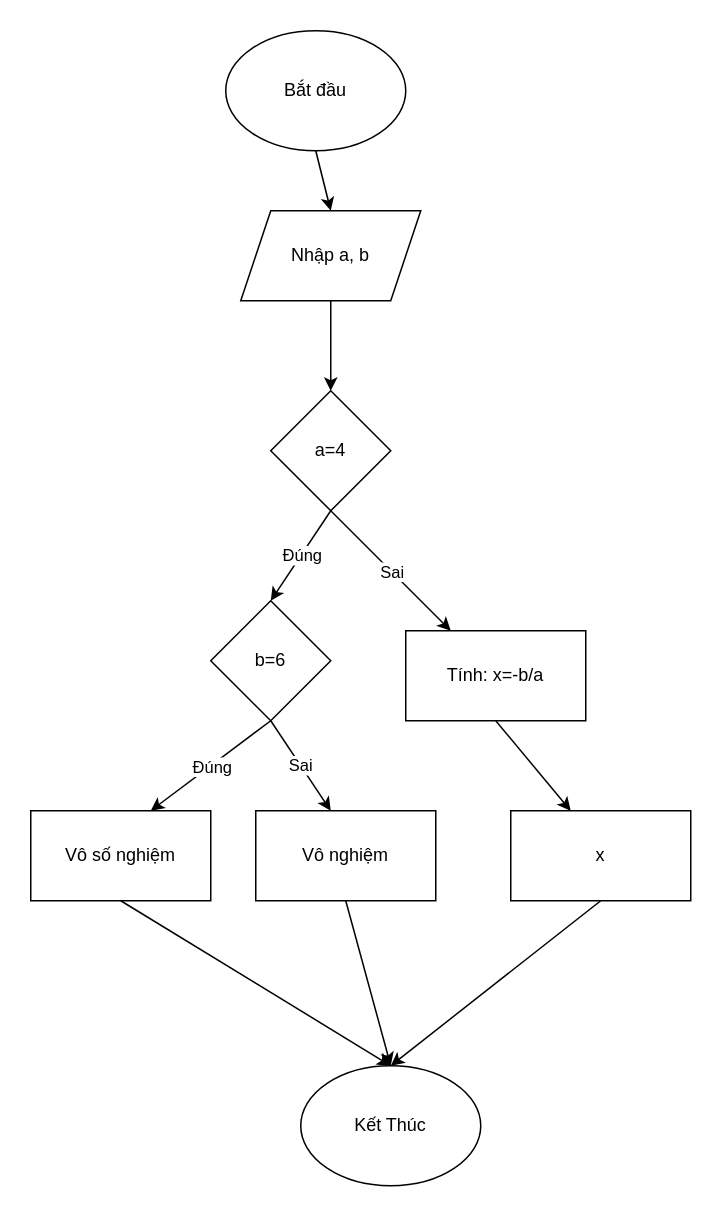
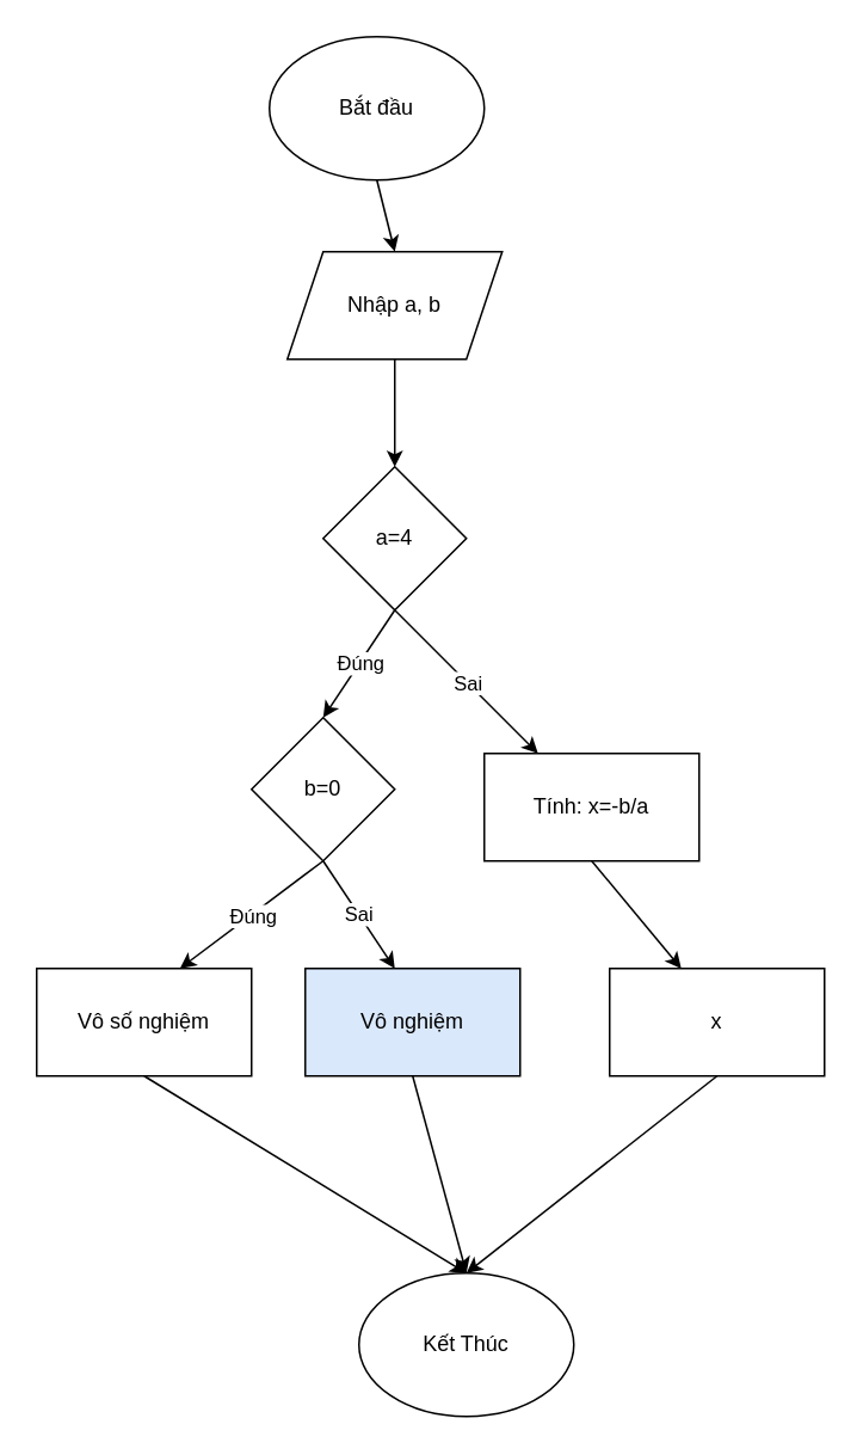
- <mxCell id="9" value="b=6" style="rhombus;whiteSpace=wrap;html=1;" vertex="1" parent="1"><mxGeometry x="140" y="400" width="80" height="80" as="geometry" /></mxCell>
+ <mxCell id="9" value="b=0" style="rhombus;whiteSpace=wrap;html=1;" vertex="1" parent="1"><mxGeometry x="140" y="400" width="80" height="80" as="geometry" /></mxCell>
- <mxCell id="18" value="Vô nghiệm" style="rounded=0;whiteSpace=wrap;html=1;" vertex="1" parent="1"><mxGeometry x="170" y="540" width="120" height="60" as="geometry" /></mxCell>
+ <mxCell id="18" value="Vô nghiệm" style="rounded=0;whiteSpace=wrap;html=1;fillColor=#dae8fc;" vertex="1" parent="1"><mxGeometry x="170" y="540" width="120" height="60" as="geometry" /></mxCell>
